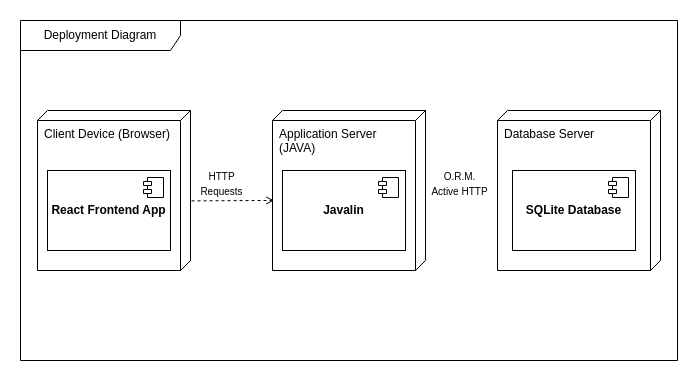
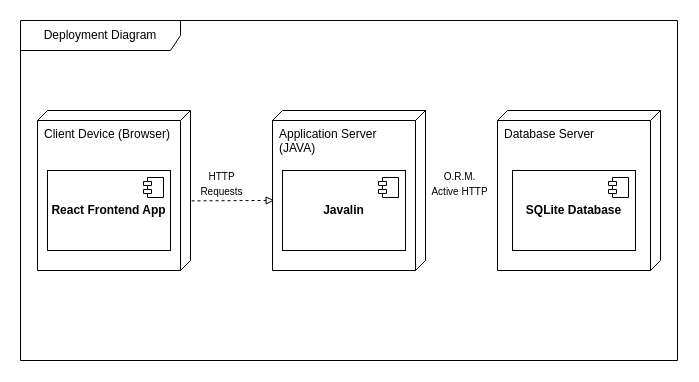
- <mxCell id="17" value="" style="html=1;verticalAlign=bottom;labelBackgroundColor=none;endArrow=open;endFill=0;dashed=1;rounded=0;entryX=0.562;entryY=0.989;entryDx=0;entryDy=0;entryPerimeter=0;exitX=0.565;exitY=-0.007;exitDx=0;exitDy=0;exitPerimeter=0;" parent="2" source="5" target="10" edge="1"><mxGeometry width="160" relative="1" as="geometry"><mxPoint x="207" y="180" as="sourcePoint" /><mxPoint x="347" y="180" as="targetPoint" /></mxGeometry></mxCell>
+ <mxCell id="17" value="" style="html=1;verticalAlign=bottom;labelBackgroundColor=none;endArrow=block;endFill=0;dashed=1;rounded=0;entryX=0.562;entryY=0.989;entryDx=0;entryDy=0;entryPerimeter=0;exitX=0.565;exitY=-0.007;exitDx=0;exitDy=0;exitPerimeter=0;" parent="2" source="5" target="10" edge="1"><mxGeometry width="160" relative="1" as="geometry"><mxPoint x="207" y="180" as="sourcePoint" /><mxPoint x="347" y="180" as="targetPoint" /></mxGeometry></mxCell>
